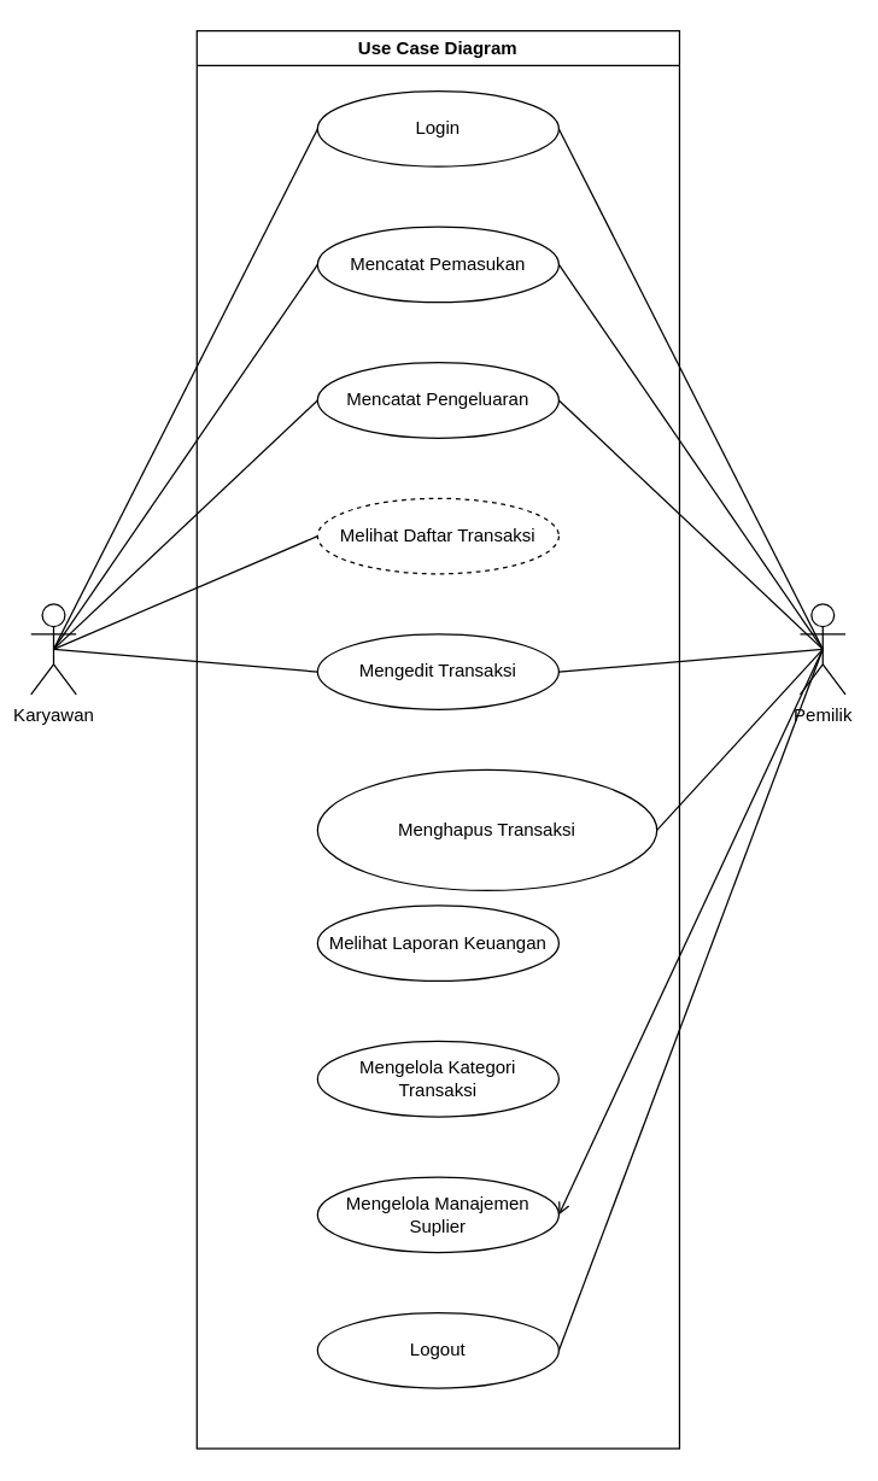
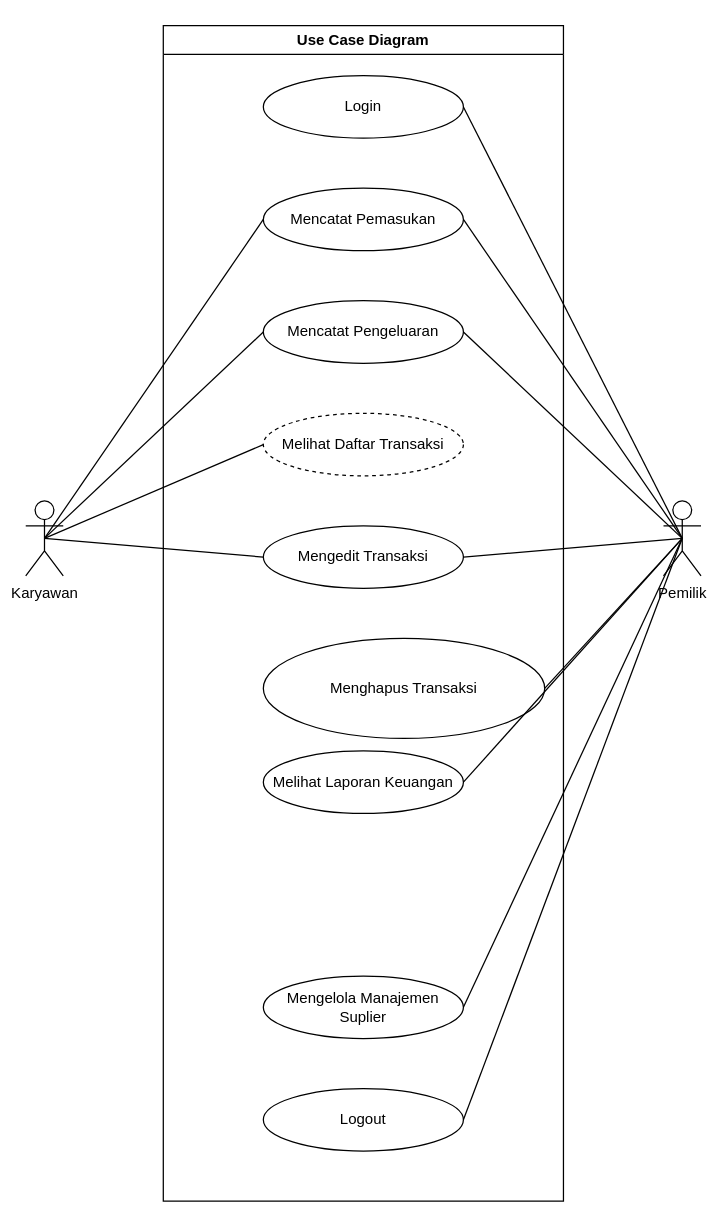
- <mxCell id="12" style="rounded=0;orthogonalLoop=1;jettySize=auto;html=1;exitX=0.5;exitY=0.5;exitDx=0;exitDy=0;exitPerimeter=0;entryX=0;entryY=0.5;entryDx=0;entryDy=0;endArrow=none;startFill=0;" edge="1" parent="1" source="17" target="2"><mxGeometry relative="1" as="geometry" /></mxCell>
+ <mxCell id="23" style="rounded=0;orthogonalLoop=1;jettySize=auto;html=1;exitX=0.5;exitY=0.5;exitDx=0;exitDy=0;exitPerimeter=0;entryX=1;entryY=0.5;entryDx=0;entryDy=0;endArrow=none;startFill=0;" edge="1" parent="1" source="26" target="8"><mxGeometry relative="1" as="geometry" /></mxCell>
- <mxCell id="9" value="Mengelola Kategori Transaksi" style="ellipse;whiteSpace=wrap;html=1;" vertex="1" parent="1"><mxGeometry x="210" y="690" width="160" height="50" as="geometry" /></mxCell>
- <mxCell id="24" style="rounded=0;orthogonalLoop=1;jettySize=auto;html=1;exitX=0.5;exitY=0.5;exitDx=0;exitDy=0;exitPerimeter=0;entryX=1;entryY=0.5;entryDx=0;entryDy=0;endArrow=open;startFill=0;" edge="1" parent="1" source="26" target="10"><mxGeometry relative="1" as="geometry" /></mxCell>
+ <mxCell id="24" style="rounded=0;orthogonalLoop=1;jettySize=auto;html=1;exitX=0.5;exitY=0.5;exitDx=0;exitDy=0;exitPerimeter=0;entryX=1;entryY=0.5;entryDx=0;entryDy=0;endArrow=none;startFill=0;" edge="1" parent="1" source="26" target="10"><mxGeometry relative="1" as="geometry" /></mxCell>
